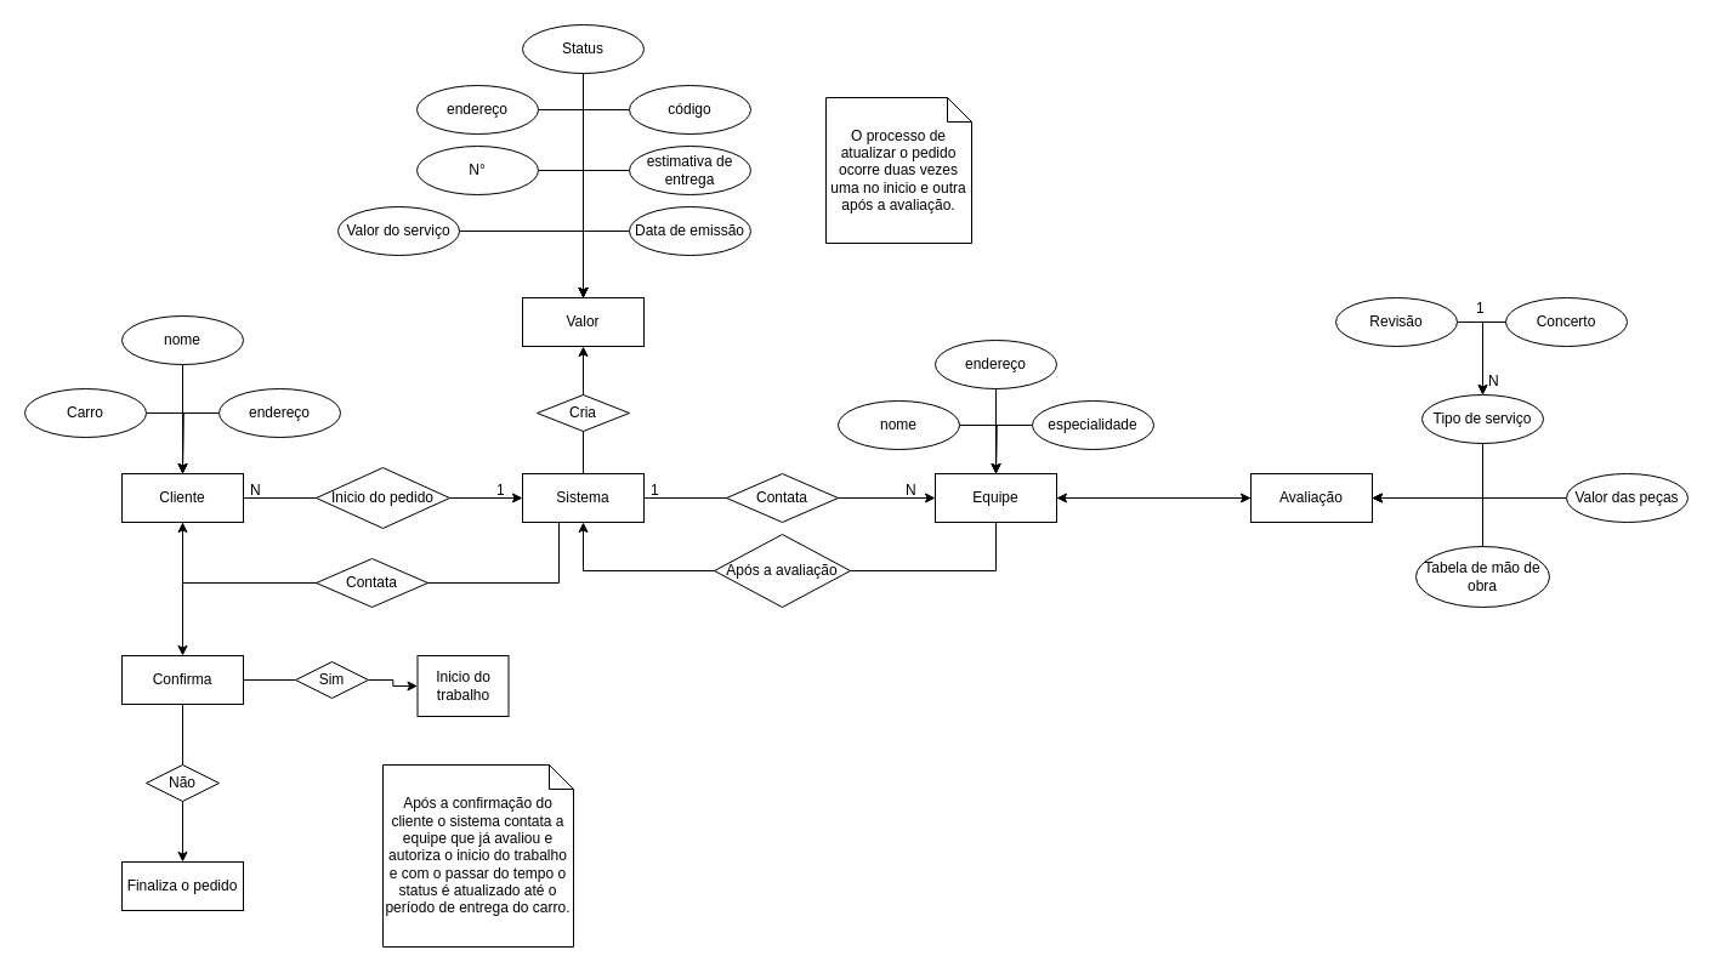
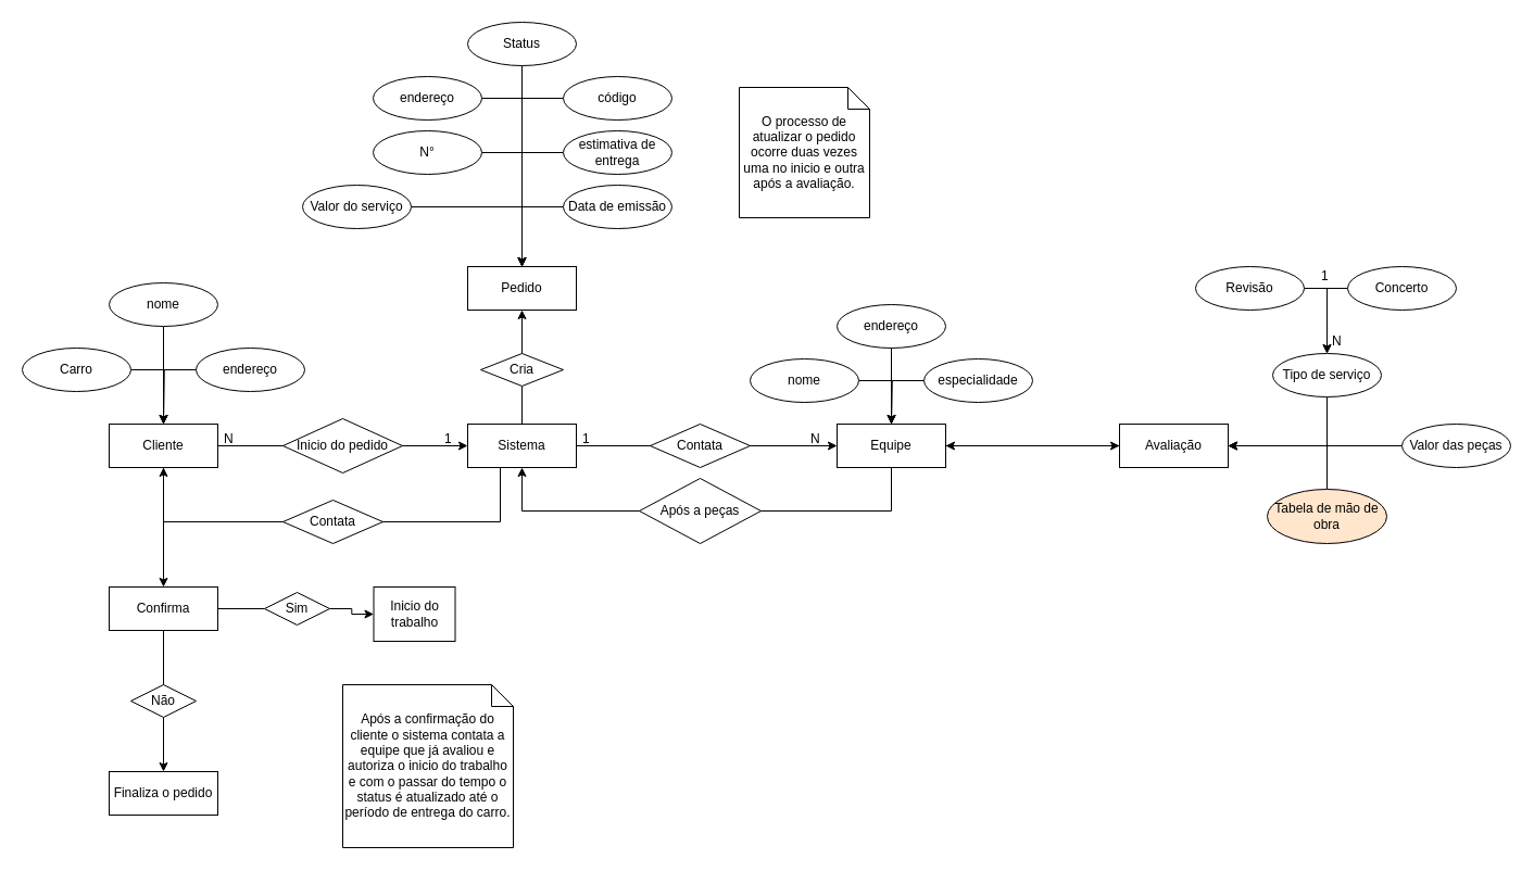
- <mxCell id="67" value="Valor" style="whiteSpace=wrap;html=1;align=center;" vertex="1" parent="1"><mxGeometry x="430" y="245" width="100" height="40" as="geometry" /></mxCell>
+ <mxCell id="67" value="Pedido" style="whiteSpace=wrap;html=1;align=center;" vertex="1" parent="1"><mxGeometry x="430" y="245" width="100" height="40" as="geometry" /></mxCell>
- <mxCell id="66" value="Após a avaliação" style="shape=rhombus;perimeter=rhombusPerimeter;whiteSpace=wrap;html=1;align=center;" vertex="1" parent="1"><mxGeometry x="588" y="440" width="112" height="60" as="geometry" /></mxCell>
+ <mxCell id="66" value="Após a peças" style="shape=rhombus;perimeter=rhombusPerimeter;whiteSpace=wrap;html=1;align=center;" vertex="1" parent="1"><mxGeometry x="588" y="440" width="112" height="60" as="geometry" /></mxCell>
- <mxCell id="15" value="Tabela de mão de obra" style="ellipse;whiteSpace=wrap;html=1;align=center;" vertex="1" parent="1"><mxGeometry x="1166" y="450" width="110" height="50" as="geometry" /></mxCell>
+ <mxCell id="15" value="Tabela de mão de obra" style="ellipse;whiteSpace=wrap;html=1;align=center;fillColor=#ffe6cc;" vertex="1" parent="1"><mxGeometry x="1166" y="450" width="110" height="50" as="geometry" /></mxCell>
